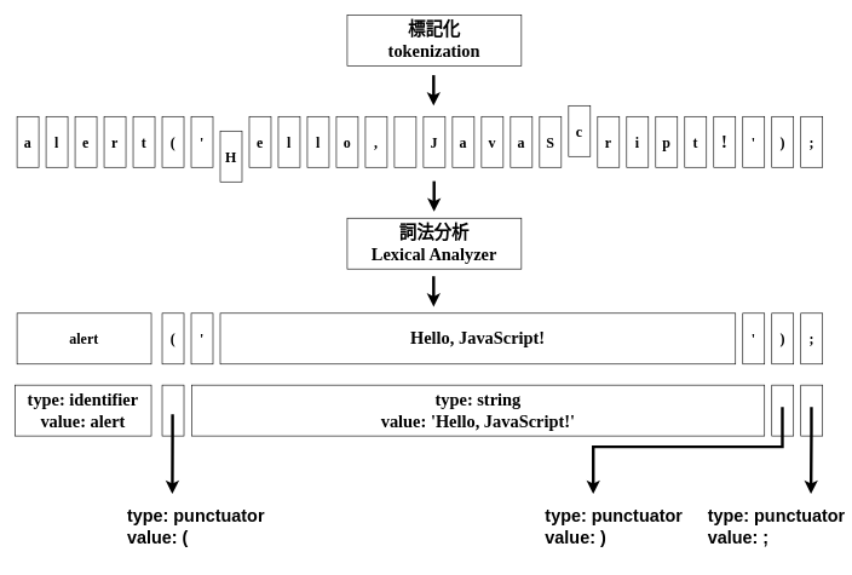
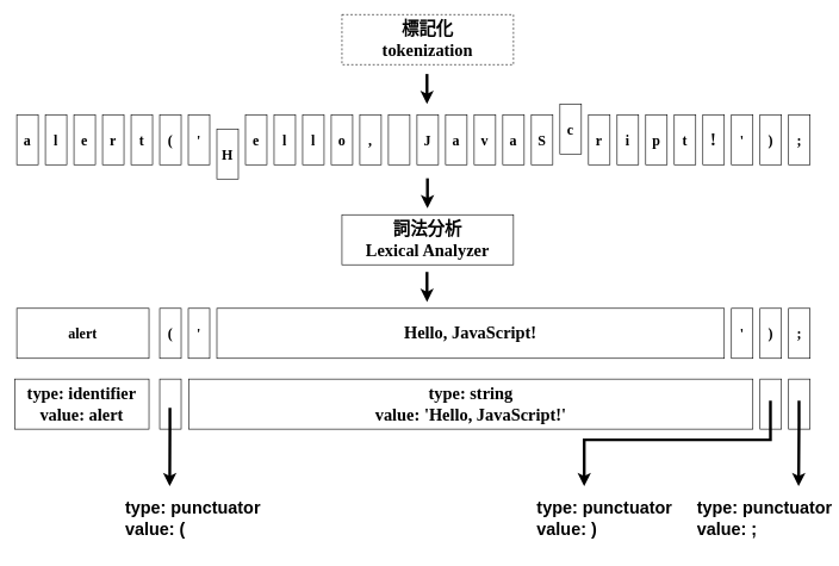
- <mxCell id="42" value="標記化&lt;br&gt;tokenization" style="rounded=0;whiteSpace=wrap;html=1;fontFamily=微軟正黑體;fontSize=24;fontStyle=1" parent="1" vertex="1"><mxGeometry x="478" y="20" width="240" height="70" as="geometry" /></mxCell>
+ <mxCell id="42" value="標記化&lt;br&gt;tokenization" style="rounded=0;whiteSpace=wrap;html=1;fontFamily=微軟正黑體;fontSize=24;fontStyle=1;dashed=1;" parent="1" vertex="1"><mxGeometry x="478" y="20" width="240" height="70" as="geometry" /></mxCell>
